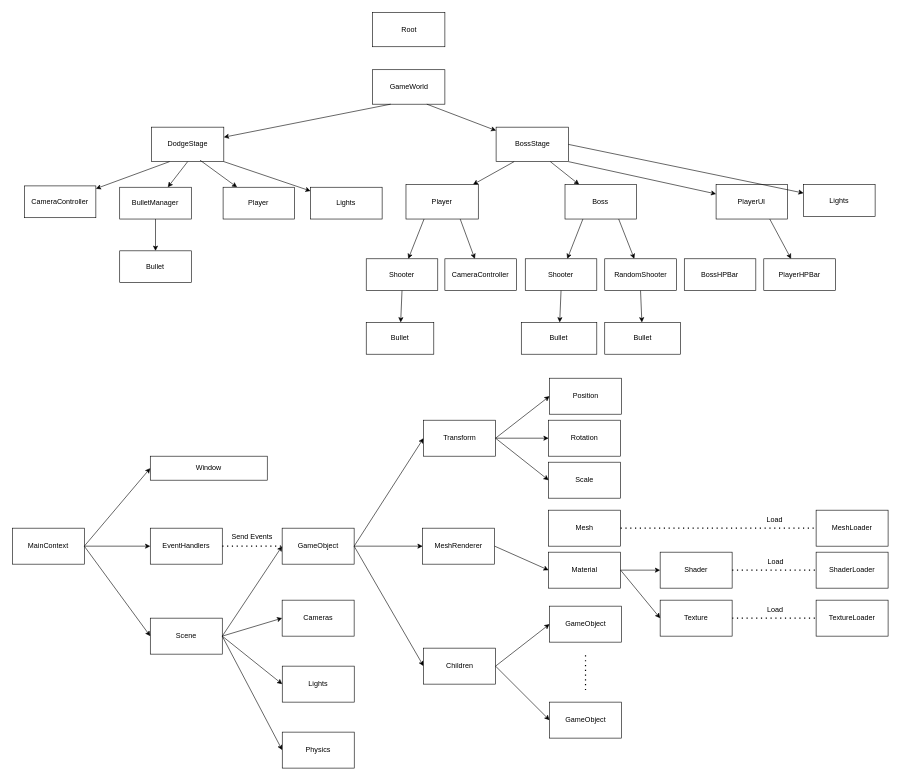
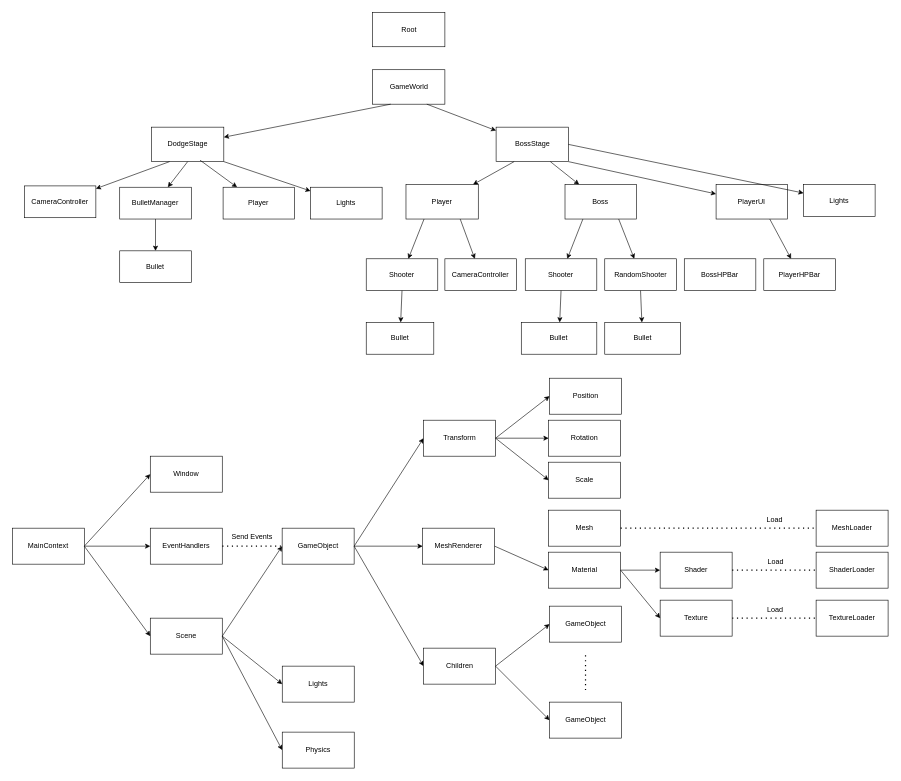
- <mxCell id="33" value="Window" style="rounded=0;whiteSpace=wrap;html=1;" vertex="1" parent="1"><mxGeometry x="250" y="760" width="195" height="40" as="geometry" /></mxCell>
+ <mxCell id="33" value="Window" style="rounded=0;whiteSpace=wrap;html=1;" vertex="1" parent="1"><mxGeometry x="250" y="760" width="120" height="60" as="geometry" /></mxCell>
- <mxCell id="27" value="Cameras" style="rounded=0;whiteSpace=wrap;html=1;" vertex="1" parent="1"><mxGeometry x="469.84" y="1000" width="120" height="60" as="geometry" /></mxCell>
- <mxCell id="29" value="" style="endArrow=classic;html=1;rounded=0;exitX=1;exitY=0.5;exitDx=0;exitDy=0;entryX=0;entryY=0.5;entryDx=0;entryDy=0;" edge="1" parent="1" source="23" target="27"><mxGeometry width="50" height="50" relative="1" as="geometry"><mxPoint x="450" y="1150" as="sourcePoint" /><mxPoint x="500" y="1100" as="targetPoint" /></mxGeometry></mxCell>
